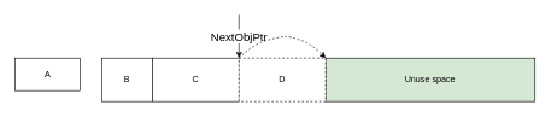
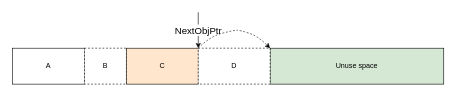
- <mxCell id="3" value="A" style="rounded=0;whiteSpace=wrap;html=1;" vertex="1" parent="1"><mxGeometry x="20" y="80" width="90" height="45" as="geometry" /></mxCell>
+ <mxCell id="3" value="A" style="rounded=0;whiteSpace=wrap;html=1;" vertex="1" parent="1"><mxGeometry x="20" y="80" width="120" height="60" as="geometry" /></mxCell>
- <mxCell id="4" value="B" style="rounded=0;whiteSpace=wrap;html=1;" vertex="1" parent="1"><mxGeometry x="140" y="80" width="70" height="60" as="geometry" /></mxCell>
+ <mxCell id="4" value="B" style="rounded=0;whiteSpace=wrap;html=1;dashed=1;" vertex="1" parent="1"><mxGeometry x="140" y="80" width="70" height="60" as="geometry" /></mxCell>
- <mxCell id="5" value="C" style="rounded=0;whiteSpace=wrap;html=1;" vertex="1" parent="1"><mxGeometry x="210" y="80" width="120" height="60" as="geometry" /></mxCell>
+ <mxCell id="5" value="C" style="rounded=0;whiteSpace=wrap;html=1;fillColor=#ffe6cc;" vertex="1" parent="1"><mxGeometry x="210" y="80" width="120" height="60" as="geometry" /></mxCell>
